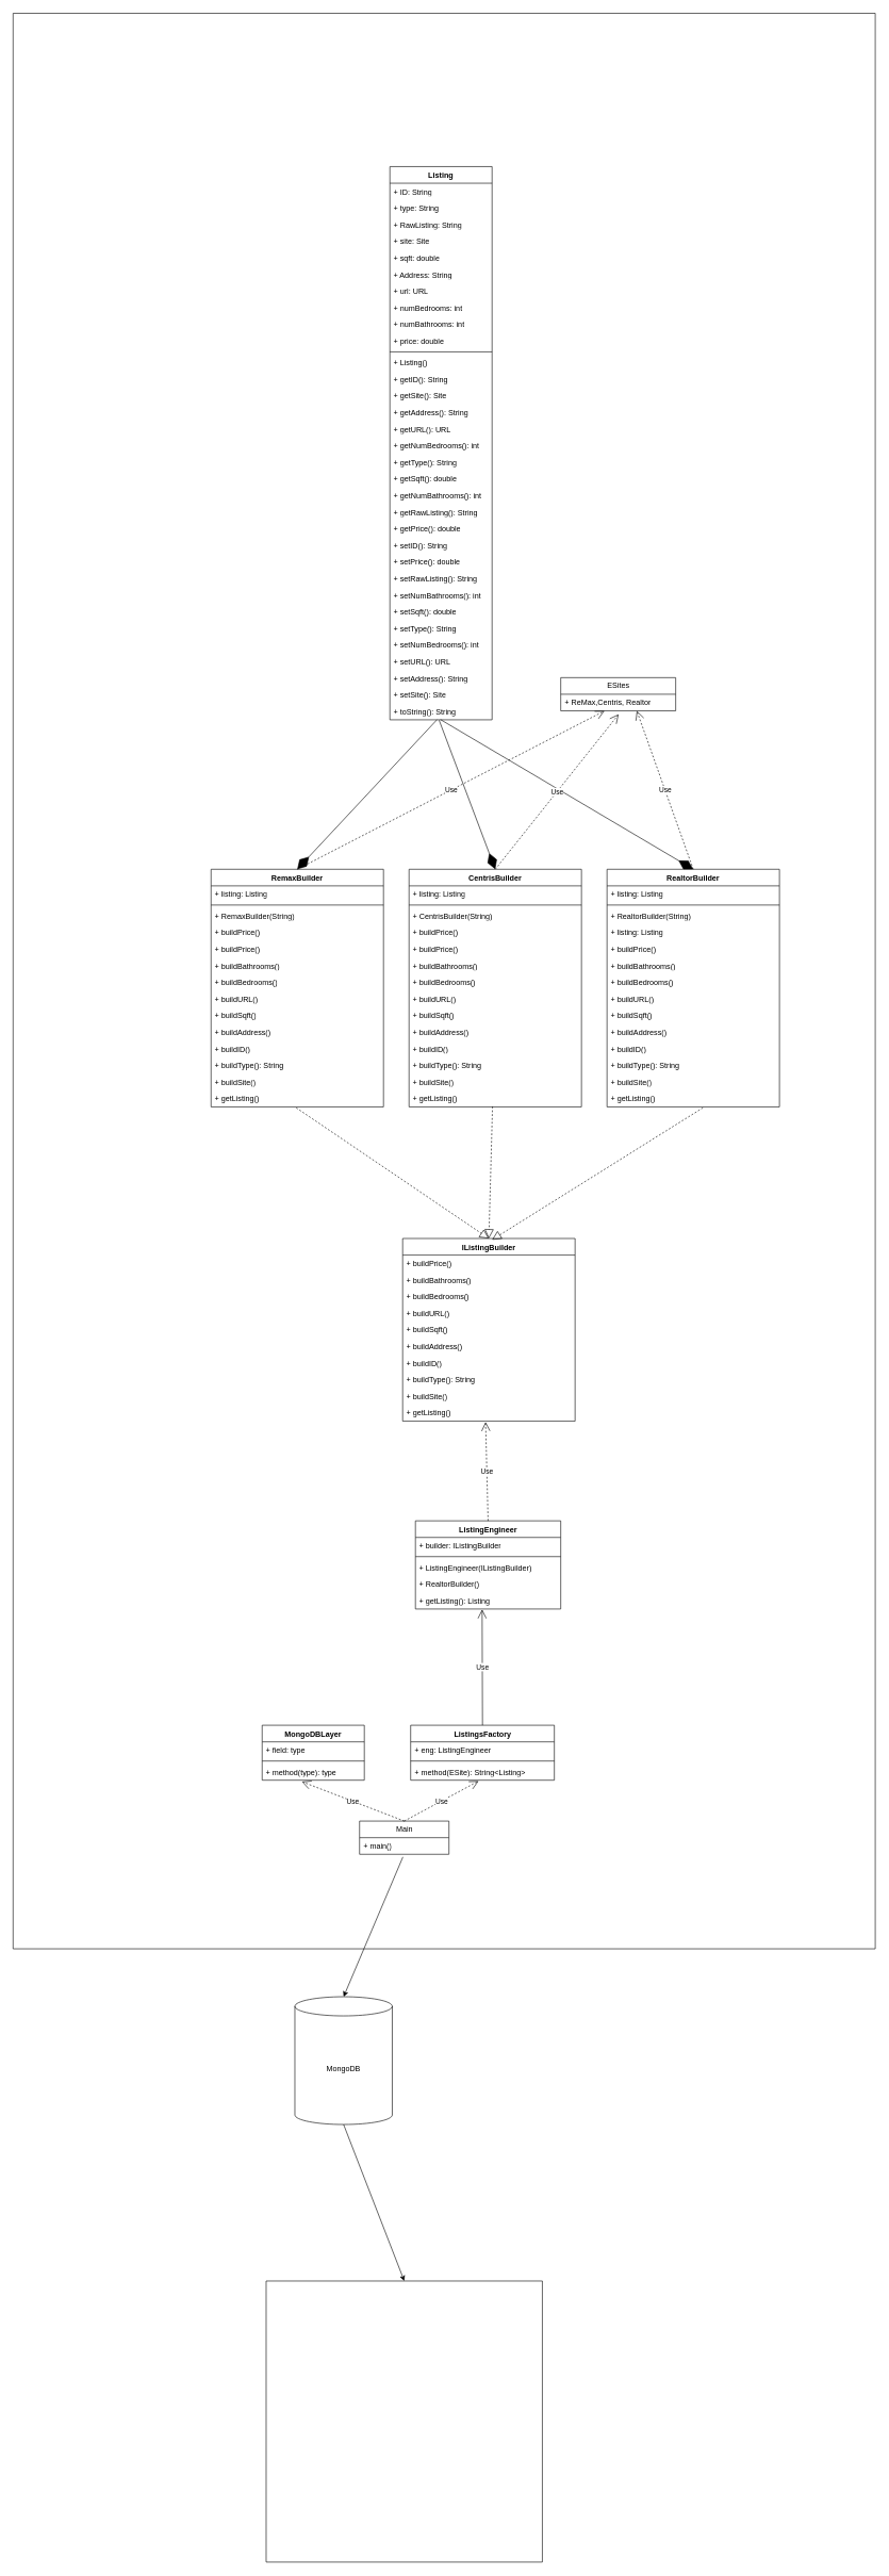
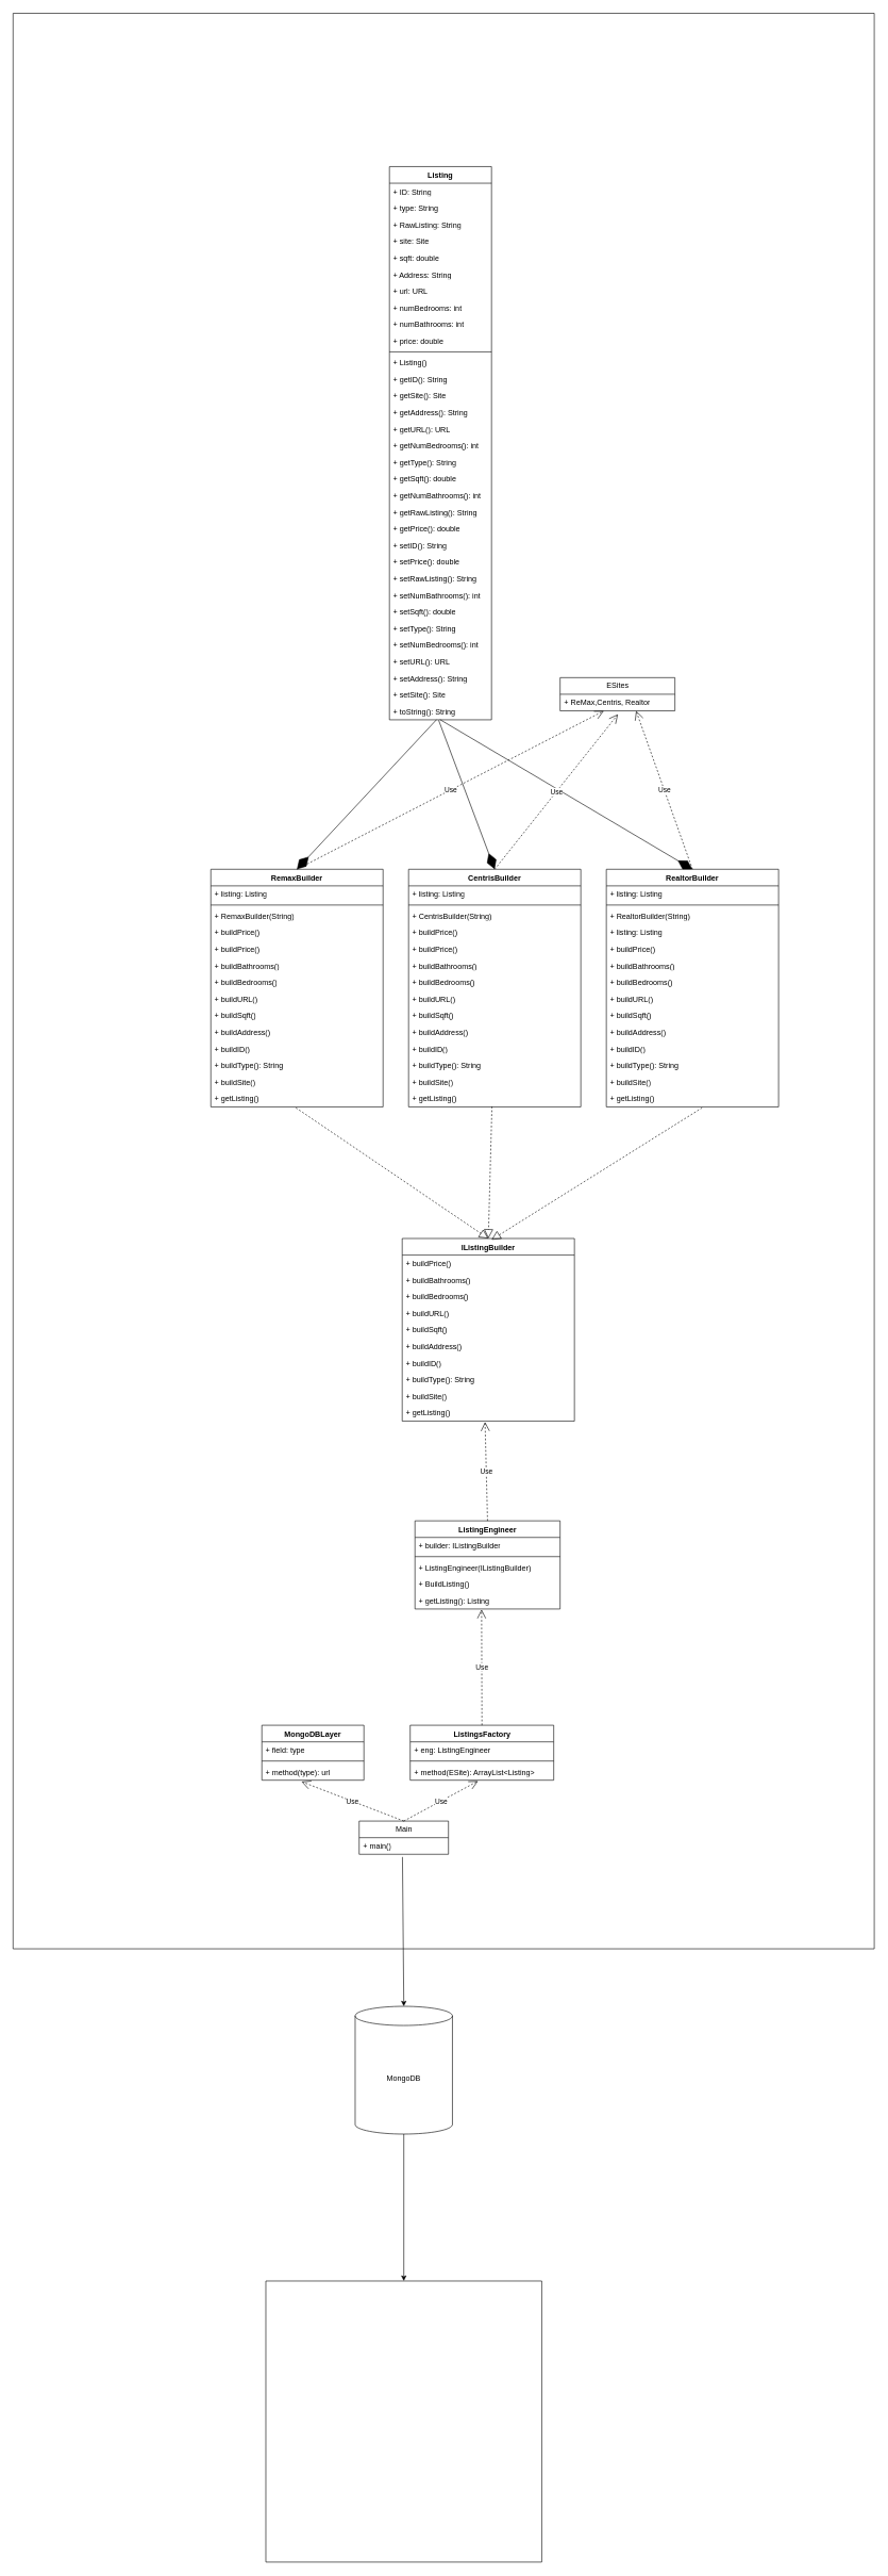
- <mxCell id="120" value="+ RealtorBuilder()" style="text;strokeColor=none;fillColor=none;align=left;verticalAlign=top;spacingLeft=4;spacingRight=4;overflow=hidden;rotatable=0;points=[[0,0.5],[1,0.5]];portConstraint=eastwest;whiteSpace=wrap;html=1;" parent="116" vertex="1"><mxGeometry y="86" width="227.5" height="26" as="geometry" /></mxCell>
+ <mxCell id="120" value="+ BuildListing()" style="text;strokeColor=none;fillColor=none;align=left;verticalAlign=top;spacingLeft=4;spacingRight=4;overflow=hidden;rotatable=0;points=[[0,0.5],[1,0.5]];portConstraint=eastwest;whiteSpace=wrap;html=1;" parent="116" vertex="1"><mxGeometry y="86" width="227.5" height="26" as="geometry" /></mxCell>
- <mxCell id="107" value="Use" style="endArrow=open;endSize=12;dashed=0;html=1;rounded=0;exitX=0.5;exitY=0;exitDx=0;exitDy=0;entryX=0.459;entryY=1.026;entryDx=0;entryDy=0;entryPerimeter=0;" parent="1" source="103" target="121" edge="1"><mxGeometry width="160" relative="1" as="geometry"><mxPoint x="260" y="2000" as="sourcePoint" /><mxPoint x="753" y="2460" as="targetPoint" /></mxGeometry></mxCell>
+ <mxCell id="107" value="Use" style="endArrow=open;endSize=12;dashed=1;html=1;rounded=0;exitX=0.5;exitY=0;exitDx=0;exitDy=0;entryX=0.459;entryY=1.026;entryDx=0;entryDy=0;entryPerimeter=0;" parent="1" source="103" target="121" edge="1"><mxGeometry width="160" relative="1" as="geometry"><mxPoint x="260" y="2000" as="sourcePoint" /><mxPoint x="753" y="2460" as="targetPoint" /></mxGeometry></mxCell>
- <mxCell id="111" value="+ method(type): type" style="text;strokeColor=none;fillColor=none;align=left;verticalAlign=top;spacingLeft=4;spacingRight=4;overflow=hidden;rotatable=0;points=[[0,0.5],[1,0.5]];portConstraint=eastwest;whiteSpace=wrap;html=1;" parent="108" vertex="1"><mxGeometry y="60" width="160" height="26" as="geometry" /></mxCell>
+ <mxCell id="111" value="+ method(type): url" style="text;strokeColor=none;fillColor=none;align=left;verticalAlign=top;spacingLeft=4;spacingRight=4;overflow=hidden;rotatable=0;points=[[0,0.5],[1,0.5]];portConstraint=eastwest;whiteSpace=wrap;html=1;" parent="108" vertex="1"><mxGeometry y="60" width="160" height="26" as="geometry" /></mxCell>
- <mxCell id="106" value="+ method(ESite): String&amp;lt;Listing&amp;gt;" style="text;strokeColor=none;fillColor=none;align=left;verticalAlign=top;spacingLeft=4;spacingRight=4;overflow=hidden;rotatable=0;points=[[0,0.5],[1,0.5]];portConstraint=eastwest;whiteSpace=wrap;html=1;" parent="103" vertex="1"><mxGeometry y="60" width="225" height="26" as="geometry" /></mxCell>
+ <mxCell id="106" value="+ method(ESite): ArrayList&amp;lt;Listing&amp;gt;" style="text;strokeColor=none;fillColor=none;align=left;verticalAlign=top;spacingLeft=4;spacingRight=4;overflow=hidden;rotatable=0;points=[[0,0.5],[1,0.5]];portConstraint=eastwest;whiteSpace=wrap;html=1;" parent="103" vertex="1"><mxGeometry y="60" width="225" height="26" as="geometry" /></mxCell>
- <mxCell id="123" value="MongoDB" style="shape=cylinder3;whiteSpace=wrap;html=1;boundedLbl=1;backgroundOutline=1;size=15;" parent="1" vertex="1"><mxGeometry x="461.25" y="3125" width="152.5" height="200" as="geometry" /></mxCell>
+ <mxCell id="123" value="MongoDB" style="shape=cylinder3;whiteSpace=wrap;html=1;boundedLbl=1;backgroundOutline=1;size=15;" parent="1" vertex="1"><mxGeometry x="556.25" y="3140" width="152.5" height="200" as="geometry" /></mxCell>
